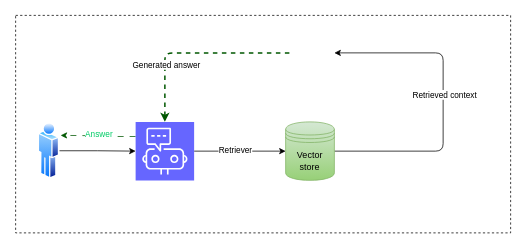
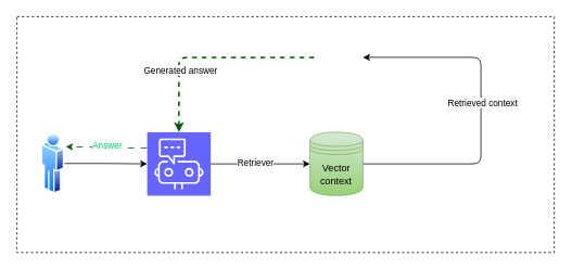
- <mxCell id="12" value="Vector store" style="shape=datastore;whiteSpace=wrap;html=1;fillColor=#d5e8d4;strokeColor=#82b366;gradientColor=#97d077;" vertex="1" parent="1"><mxGeometry x="380" y="162" width="65" height="78" as="geometry" /></mxCell>
+ <mxCell id="12" value="Vector context" style="shape=datastore;whiteSpace=wrap;html=1;fillColor=#d5e8d4;strokeColor=#82b366;gradientColor=#97d077;" vertex="1" parent="1"><mxGeometry x="380" y="162" width="65" height="78" as="geometry" /></mxCell>
